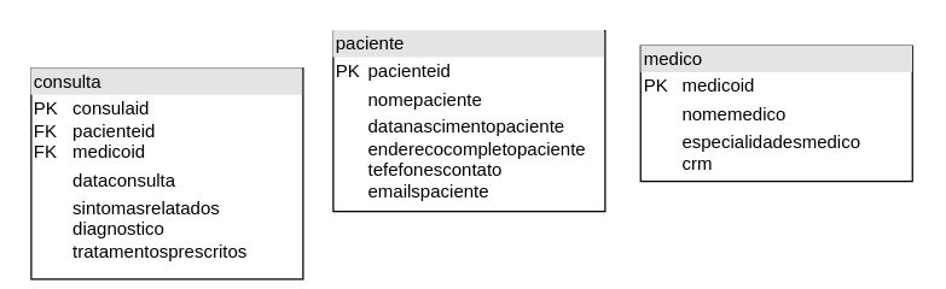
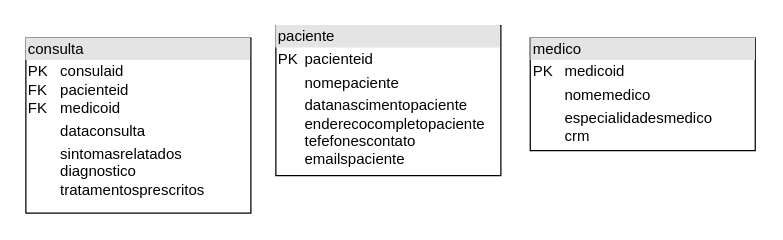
- <mxCell id="4" value="&lt;div style=&quot;box-sizing: border-box; width: 100%; background: rgb(228, 228, 228); padding: 2px;&quot;&gt;consulta&lt;/div&gt;&lt;table style=&quot;width:100%;font-size:1em;&quot; cellpadding=&quot;2&quot; cellspacing=&quot;0&quot;&gt;&lt;tbody&gt;&lt;tr&gt;&lt;td&gt;PK&lt;br&gt;FK&lt;br&gt;FK&lt;/td&gt;&lt;td&gt;consulaid&lt;br&gt;pacienteid&lt;br&gt;medicoid&lt;br&gt;&lt;/td&gt;&lt;/tr&gt;&lt;tr&gt;&lt;td&gt;&lt;br&gt;&lt;/td&gt;&lt;td&gt;dataconsulta&lt;/td&gt;&lt;/tr&gt;&lt;tr&gt;&lt;td&gt;&lt;/td&gt;&lt;td&gt;sintomasrelatados&lt;br&gt;diagnostico&lt;br&gt;tratamentosprescritos&lt;br&gt;&lt;br&gt;&lt;br&gt;&lt;br&gt;&lt;/td&gt;&lt;/tr&gt;&lt;/tbody&gt;&lt;/table&gt;" style="verticalAlign=top;align=left;overflow=fill;html=1;whiteSpace=wrap;" vertex="1" parent="1"><mxGeometry x="20" y="45" width="180" height="140" as="geometry" /></mxCell>
+ <mxCell id="4" value="&lt;div style=&quot;box-sizing: border-box; width: 100%; background: rgb(228, 228, 228); padding: 2px;&quot;&gt;consulta&lt;/div&gt;&lt;table style=&quot;width:100%;font-size:1em;&quot; cellpadding=&quot;2&quot; cellspacing=&quot;0&quot;&gt;&lt;tbody&gt;&lt;tr&gt;&lt;td&gt;PK&lt;br&gt;FK&lt;br&gt;FK&lt;/td&gt;&lt;td&gt;consulaid&lt;br&gt;pacienteid&lt;br&gt;medicoid&lt;br&gt;&lt;/td&gt;&lt;/tr&gt;&lt;tr&gt;&lt;td&gt;&lt;br&gt;&lt;/td&gt;&lt;td&gt;dataconsulta&lt;/td&gt;&lt;/tr&gt;&lt;tr&gt;&lt;td&gt;&lt;/td&gt;&lt;td&gt;sintomasrelatados&lt;br&gt;diagnostico&lt;br&gt;tratamentosprescritos&lt;br&gt;&lt;br&gt;&lt;br&gt;&lt;br&gt;&lt;/td&gt;&lt;/tr&gt;&lt;/tbody&gt;&lt;/table&gt;" style="verticalAlign=top;align=left;overflow=fill;html=1;whiteSpace=wrap;" vertex="1" parent="1"><mxGeometry x="20" y="30" width="180" height="140" as="geometry" /></mxCell>
